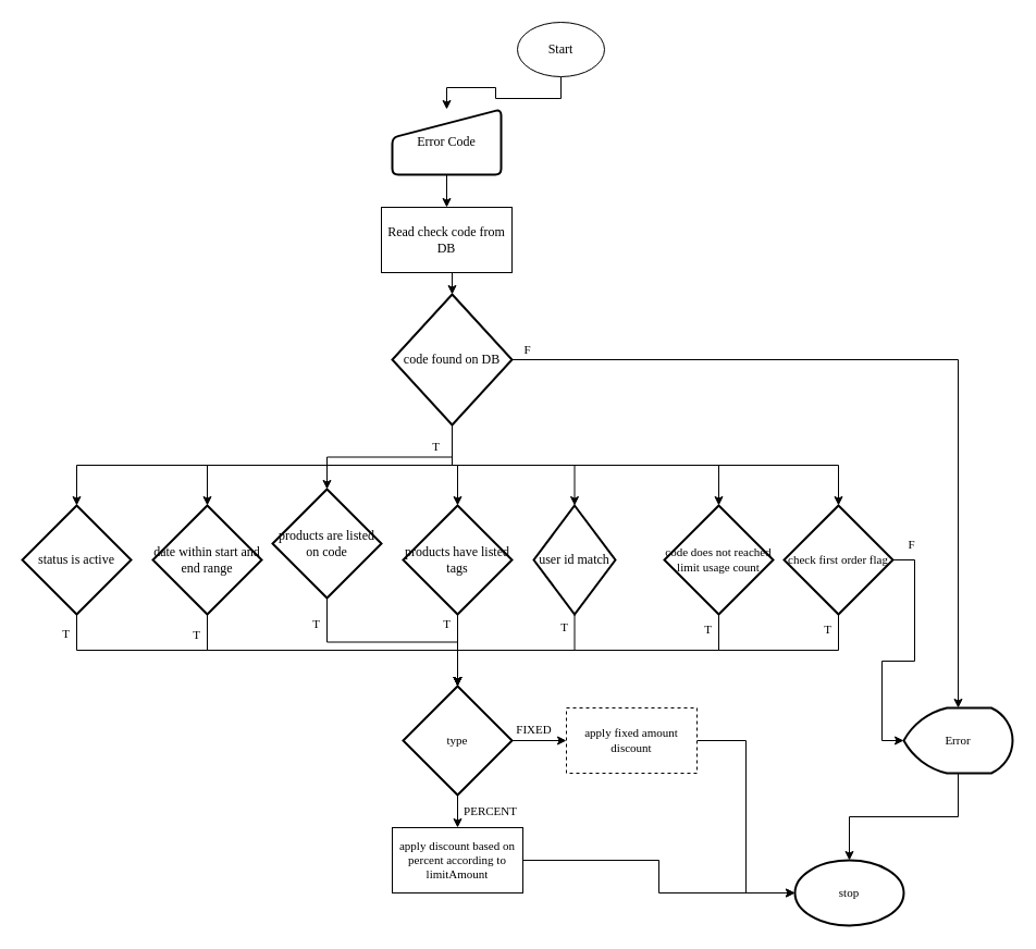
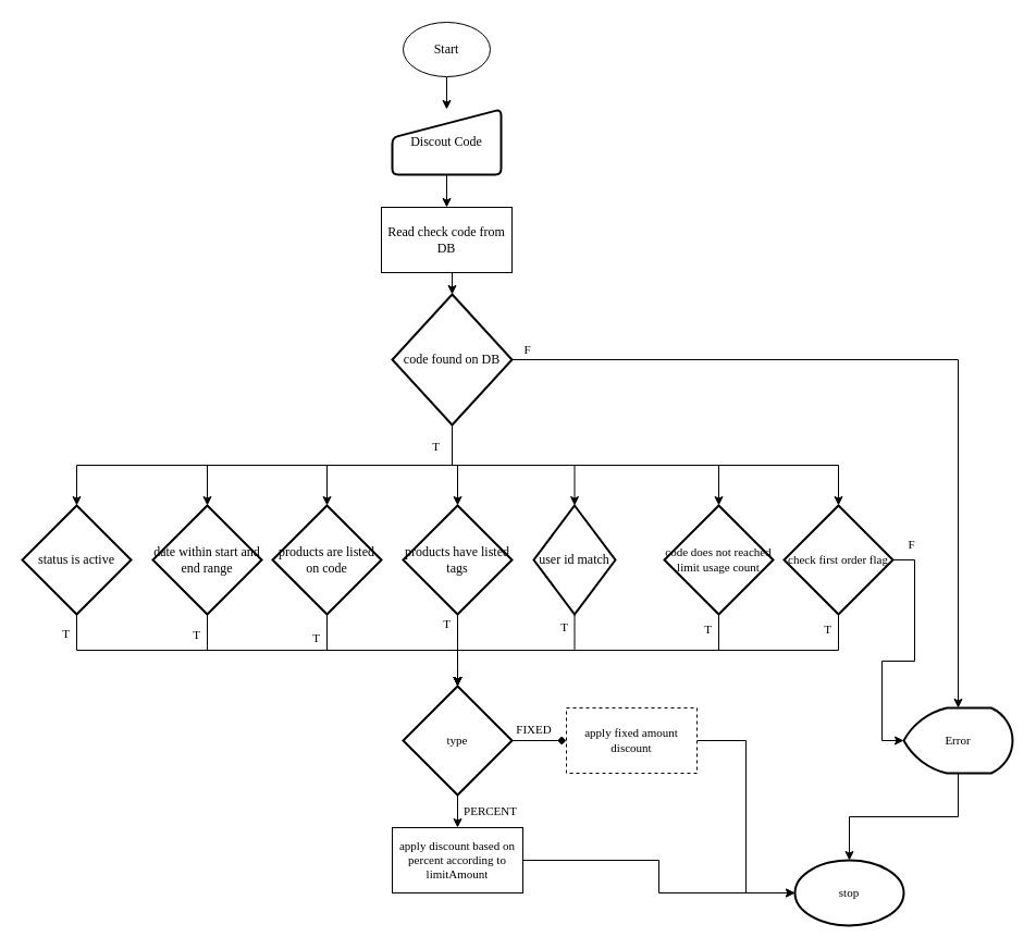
- <mxCell id="3" value="Start" style="ellipse;whiteSpace=wrap;html=1;fontFamily=IranSans;" vertex="1" parent="1"><mxGeometry x="475" y="20" width="80" height="50" as="geometry" /></mxCell>
+ <mxCell id="3" value="Start" style="ellipse;whiteSpace=wrap;html=1;fontFamily=IranSans;" vertex="1" parent="1"><mxGeometry x="370" y="20" width="80" height="50" as="geometry" /></mxCell>
- <mxCell id="5" value="Error Code" style="html=1;strokeWidth=2;shape=manualInput;whiteSpace=wrap;rounded=1;size=26;arcSize=11;fontFamily=IranSans;" vertex="1" parent="1"><mxGeometry x="360" y="100" width="100" height="60" as="geometry" /></mxCell>
+ <mxCell id="5" value="Discout Code" style="html=1;strokeWidth=2;shape=manualInput;whiteSpace=wrap;rounded=1;size=26;arcSize=11;fontFamily=IranSans;" vertex="1" parent="1"><mxGeometry x="360" y="100" width="100" height="60" as="geometry" /></mxCell>
- <mxCell id="23" value="products are listed on code" style="strokeWidth=2;html=1;shape=mxgraph.flowchart.decision;whiteSpace=wrap;fontFamily=IranSans;" vertex="1" parent="1"><mxGeometry x="250" y="449" width="100" height="100" as="geometry" /></mxCell>
+ <mxCell id="23" value="products are listed on code" style="strokeWidth=2;html=1;shape=mxgraph.flowchart.decision;whiteSpace=wrap;fontFamily=IranSans;" vertex="1" parent="1"><mxGeometry x="250" y="464" width="100" height="100" as="geometry" /></mxCell>
- <mxCell id="34" value="FIXED" style="edgeStyle=orthogonalEdgeStyle;rounded=0;orthogonalLoop=1;jettySize=auto;html=1;exitX=1;exitY=0.5;exitDx=0;exitDy=0;exitPerimeter=0;entryX=0;entryY=0.5;entryDx=0;entryDy=0;fontFamily=IranSans;fontSize=11;" edge="1" parent="1" source="35" target="39"><mxGeometry x="-0.2" y="10" relative="1" as="geometry"><mxPoint as="offset" /></mxGeometry></mxCell>
+ <mxCell id="34" value="FIXED" style="edgeStyle=orthogonalEdgeStyle;rounded=0;orthogonalLoop=1;jettySize=auto;html=1;exitX=1;exitY=0.5;exitDx=0;exitDy=0;exitPerimeter=0;entryX=0;entryY=0.5;entryDx=0;entryDy=0;fontFamily=IranSans;fontSize=11;endArrow=diamond;" edge="1" parent="1" source="35" target="39"><mxGeometry x="-0.2" y="10" relative="1" as="geometry"><mxPoint as="offset" /></mxGeometry></mxCell>
